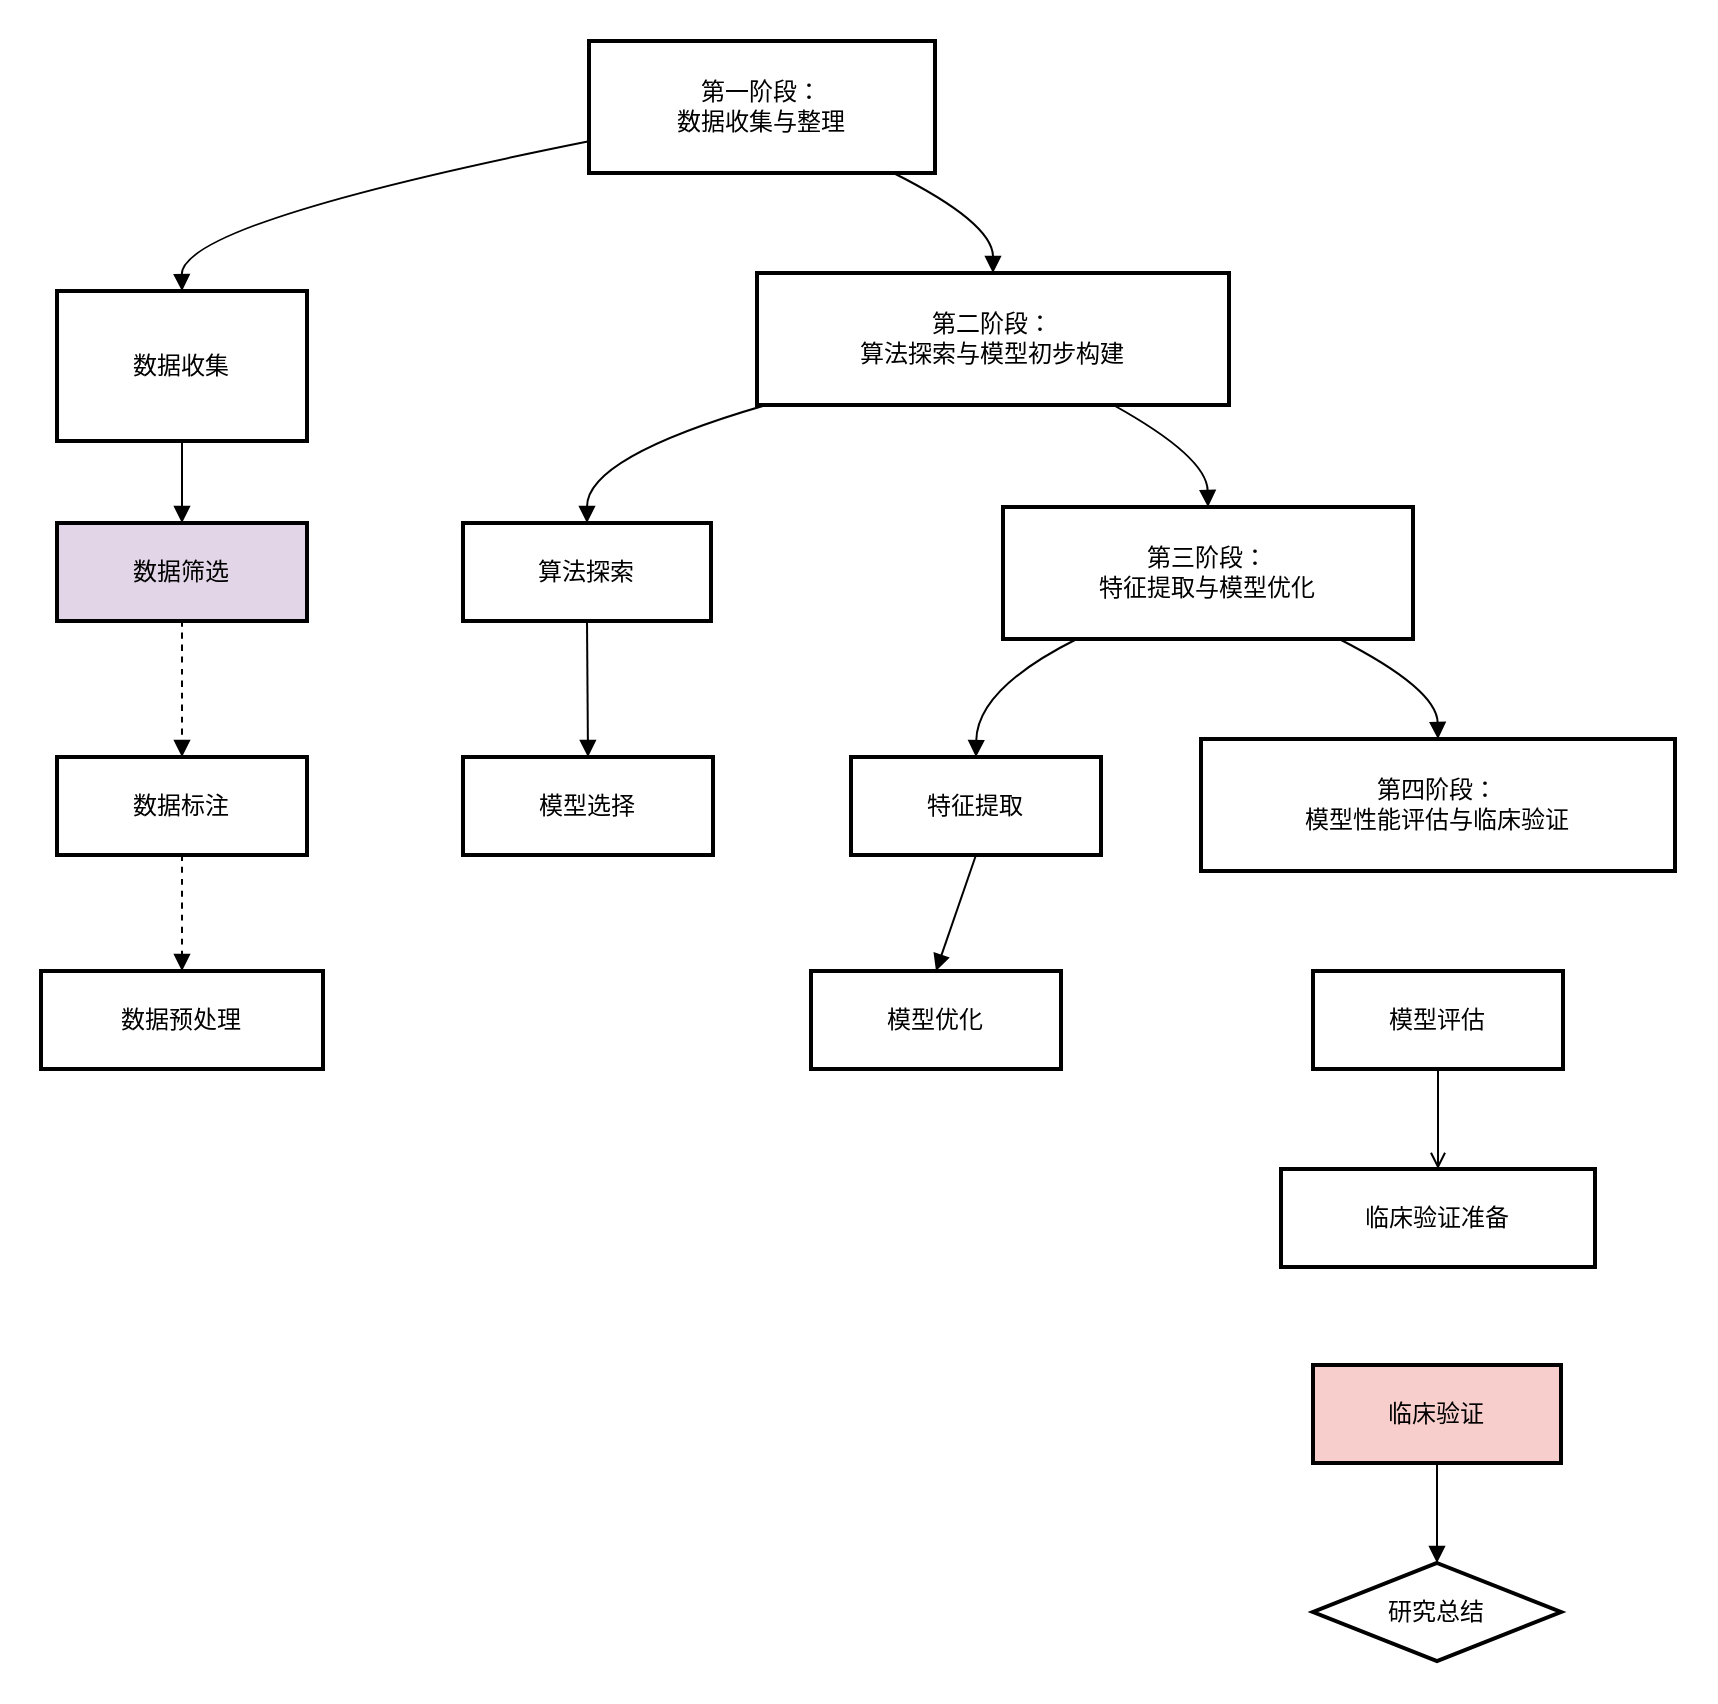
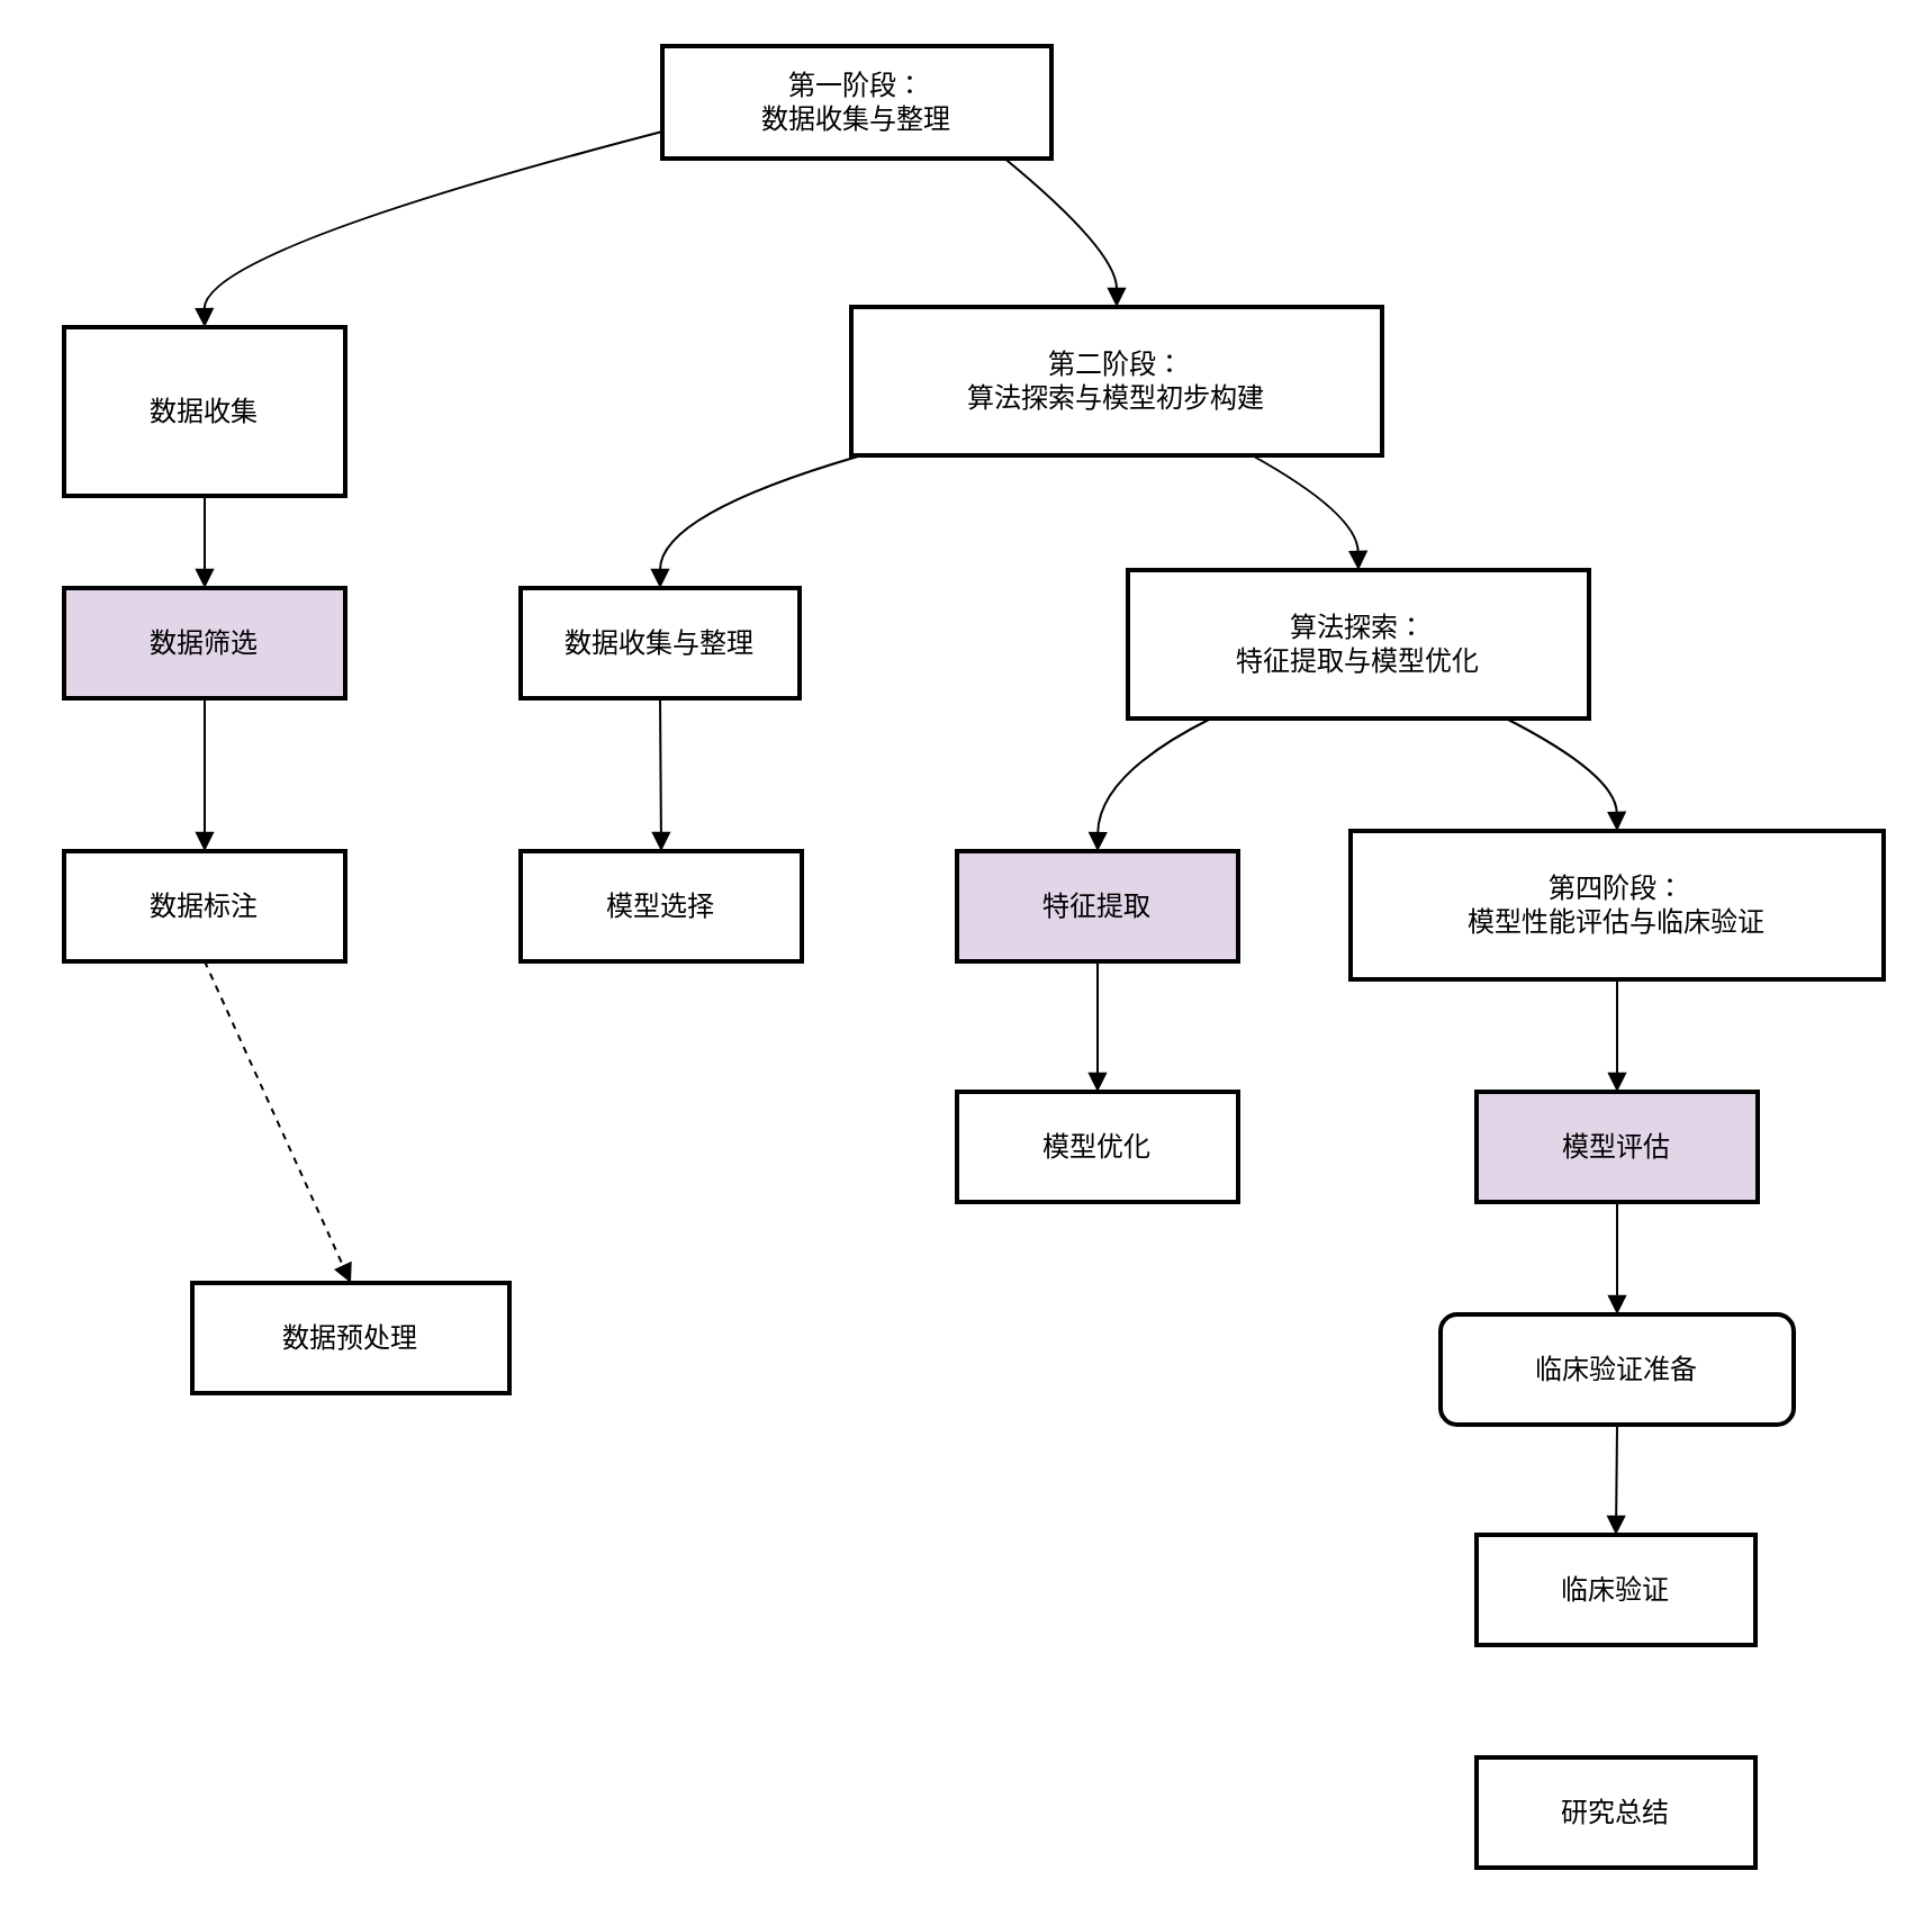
- <mxCell id="2" value="第一阶段：&#10;数据收集与整理" style="whiteSpace=wrap;strokeWidth=2;" vertex="1" parent="1"><mxGeometry x="294" y="20" width="173" height="66" as="geometry" /></mxCell>
+ <mxCell id="2" value="第一阶段：&#10;数据收集与整理" style="whiteSpace=wrap;strokeWidth=2;" vertex="1" parent="1"><mxGeometry x="294" y="20" width="173" height="50" as="geometry" /></mxCell>
- <mxCell id="8" value="算法探索" style="whiteSpace=wrap;strokeWidth=2;" vertex="1" parent="1"><mxGeometry x="231" y="261" width="124" height="49" as="geometry" /></mxCell>
+ <mxCell id="8" value="数据收集与整理" style="whiteSpace=wrap;strokeWidth=2;" vertex="1" parent="1"><mxGeometry x="231" y="261" width="124" height="49" as="geometry" /></mxCell>
- <mxCell id="10" value="第三阶段：&#10;特征提取与模型优化" style="whiteSpace=wrap;strokeWidth=2;" vertex="1" parent="1"><mxGeometry x="501" y="253" width="205" height="66" as="geometry" /></mxCell>
+ <mxCell id="10" value="算法探索：&#10;特征提取与模型优化" style="whiteSpace=wrap;strokeWidth=2;" vertex="1" parent="1"><mxGeometry x="501" y="253" width="205" height="66" as="geometry" /></mxCell>
- <mxCell id="20" value="" style="curved=1;startArrow=none;endArrow=block;exitX=0.5;exitY=1;entryX=0.5;entryY=-0.01;rounded=0;dashed=1;" edge="1" parent="1" source="4" target="5"><mxGeometry relative="1" as="geometry"><Array as="points" /></mxGeometry></mxCell>
+ <mxCell id="20" value="" style="curved=1;startArrow=none;endArrow=block;exitX=0.5;exitY=1;entryX=0.5;entryY=-0.01;rounded=0;" edge="1" parent="1" source="4" target="5"><mxGeometry relative="1" as="geometry"><Array as="points" /></mxGeometry></mxCell>
- <mxCell id="11" value="特征提取" style="whiteSpace=wrap;strokeWidth=2;" vertex="1" parent="1"><mxGeometry x="425" y="378" width="125" height="49" as="geometry" /></mxCell>
+ <mxCell id="11" value="特征提取" style="whiteSpace=wrap;strokeWidth=2;fillColor=#e1d5e7;" vertex="1" parent="1"><mxGeometry x="425" y="378" width="125" height="49" as="geometry" /></mxCell>
+ <mxCell id="26" value="" style="curved=1;startArrow=none;endArrow=block;exitX=0.5;exitY=1;entryX=0.5;entryY=0;rounded=0;" edge="1" parent="1" source="13" target="14"><mxGeometry relative="1" as="geometry"><Array as="points" /></mxGeometry></mxCell>
- <mxCell id="6" value="数据预处理" style="whiteSpace=wrap;strokeWidth=2;" vertex="1" parent="1"><mxGeometry x="20" y="485" width="141" height="49" as="geometry" /></mxCell>
+ <mxCell id="6" value="数据预处理" style="whiteSpace=wrap;strokeWidth=2;" vertex="1" parent="1"><mxGeometry x="85" y="570" width="141" height="49" as="geometry" /></mxCell>
- <mxCell id="12" value="模型优化" style="whiteSpace=wrap;strokeWidth=2;" vertex="1" parent="1"><mxGeometry x="405" y="485" width="125" height="49" as="geometry" /></mxCell>
+ <mxCell id="12" value="模型优化" style="whiteSpace=wrap;strokeWidth=2;" vertex="1" parent="1"><mxGeometry x="425" y="485" width="125" height="49" as="geometry" /></mxCell>
- <mxCell id="14" value="模型评估" style="whiteSpace=wrap;strokeWidth=2;" vertex="1" parent="1"><mxGeometry x="656" y="485" width="125" height="49" as="geometry" /></mxCell>
+ <mxCell id="14" value="模型评估" style="whiteSpace=wrap;strokeWidth=2;fillColor=#e1d5e7;" vertex="1" parent="1"><mxGeometry x="656" y="485" width="125" height="49" as="geometry" /></mxCell>
- <mxCell id="27" value="" style="curved=1;startArrow=none;endArrow=open;exitX=0.5;exitY=0.99;entryX=0.5;entryY=-0.01;rounded=0;" edge="1" parent="1" source="14" target="15"><mxGeometry relative="1" as="geometry"><Array as="points" /></mxGeometry></mxCell>
+ <mxCell id="27" value="" style="curved=1;startArrow=none;endArrow=block;exitX=0.5;exitY=0.99;entryX=0.5;entryY=-0.01;rounded=0;" edge="1" parent="1" source="14" target="15"><mxGeometry relative="1" as="geometry"><Array as="points" /></mxGeometry></mxCell>
- <mxCell id="15" value="临床验证准备" style="whiteSpace=wrap;strokeWidth=2;" vertex="1" parent="1"><mxGeometry x="640" y="584" width="157" height="49" as="geometry" /></mxCell>
+ <mxCell id="15" value="临床验证准备" style="whiteSpace=wrap;strokeWidth=2;rounded=1;" vertex="1" parent="1"><mxGeometry x="640" y="584" width="157" height="49" as="geometry" /></mxCell>
+ <mxCell id="28" value="" style="curved=1;startArrow=none;endArrow=block;exitX=0.5;exitY=0.99;entryX=0.5;entryY=0.01;rounded=0;" edge="1" parent="1" source="15" target="16"><mxGeometry relative="1" as="geometry"><Array as="points" /></mxGeometry></mxCell>
- <mxCell id="16" value="临床验证" style="whiteSpace=wrap;strokeWidth=2;fillColor=#f8cecc;" vertex="1" parent="1"><mxGeometry x="656" y="682" width="124" height="49" as="geometry" /></mxCell>
+ <mxCell id="16" value="临床验证" style="whiteSpace=wrap;strokeWidth=2;" vertex="1" parent="1"><mxGeometry x="656" y="682" width="124" height="49" as="geometry" /></mxCell>
- <mxCell id="29" value="" style="curved=1;startArrow=none;endArrow=block;exitX=0.5;exitY=1;entryX=0.5;entryY=0;rounded=0;" edge="1" parent="1" source="16" target="17"><mxGeometry relative="1" as="geometry"><Array as="points" /></mxGeometry></mxCell>
- <mxCell id="17" value="研究总结" style="rhombus;whiteSpace=wrap;strokeWidth=2;" vertex="1" parent="1"><mxGeometry x="656" y="781" width="124" height="49" as="geometry" /></mxCell>
+ <mxCell id="17" value="研究总结" style="whiteSpace=wrap;strokeWidth=2;" vertex="1" parent="1"><mxGeometry x="656" y="781" width="124" height="49" as="geometry" /></mxCell>
